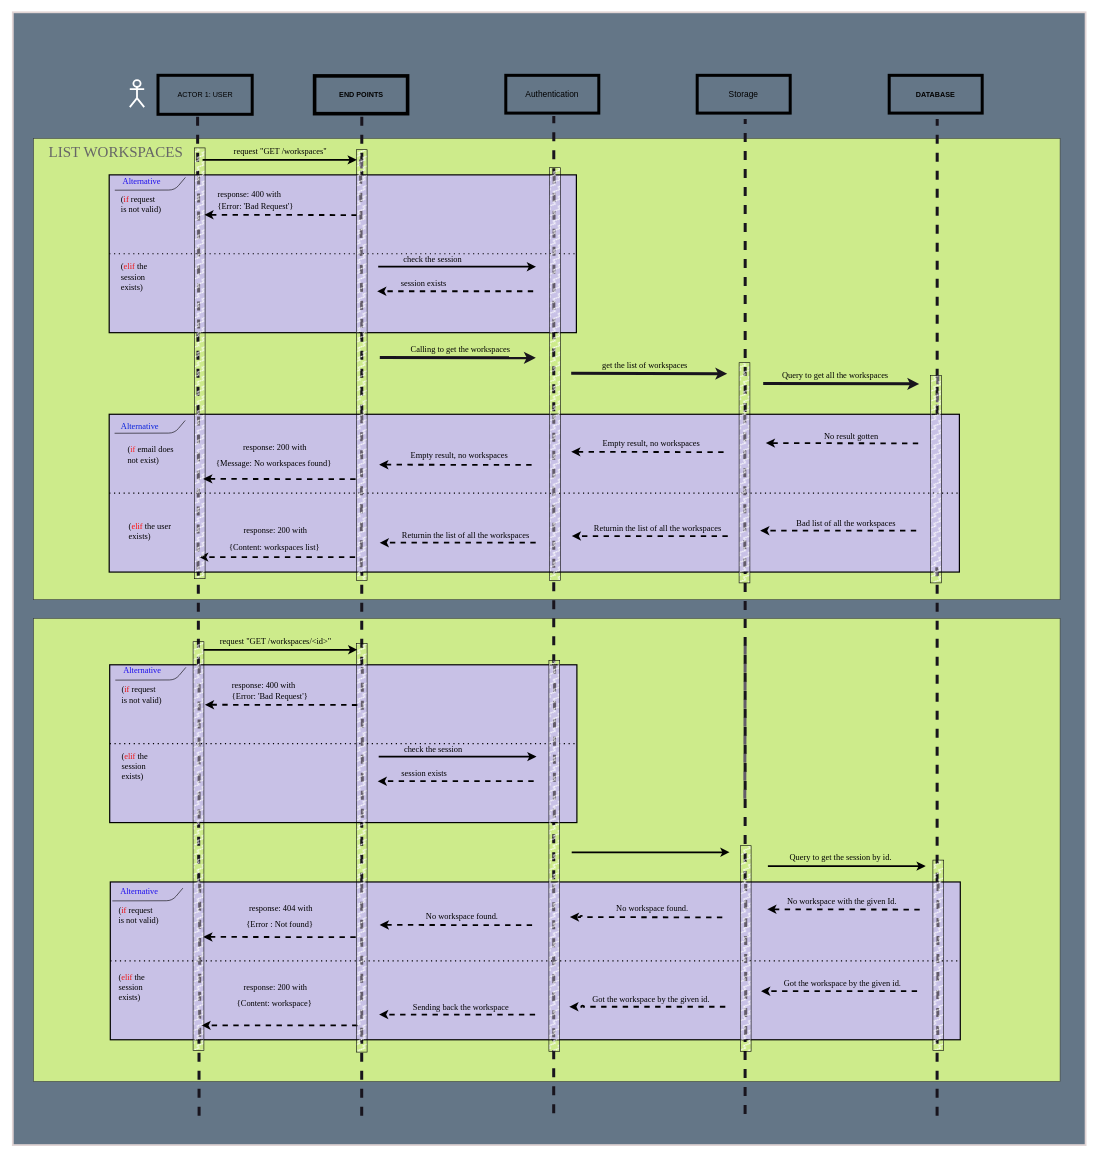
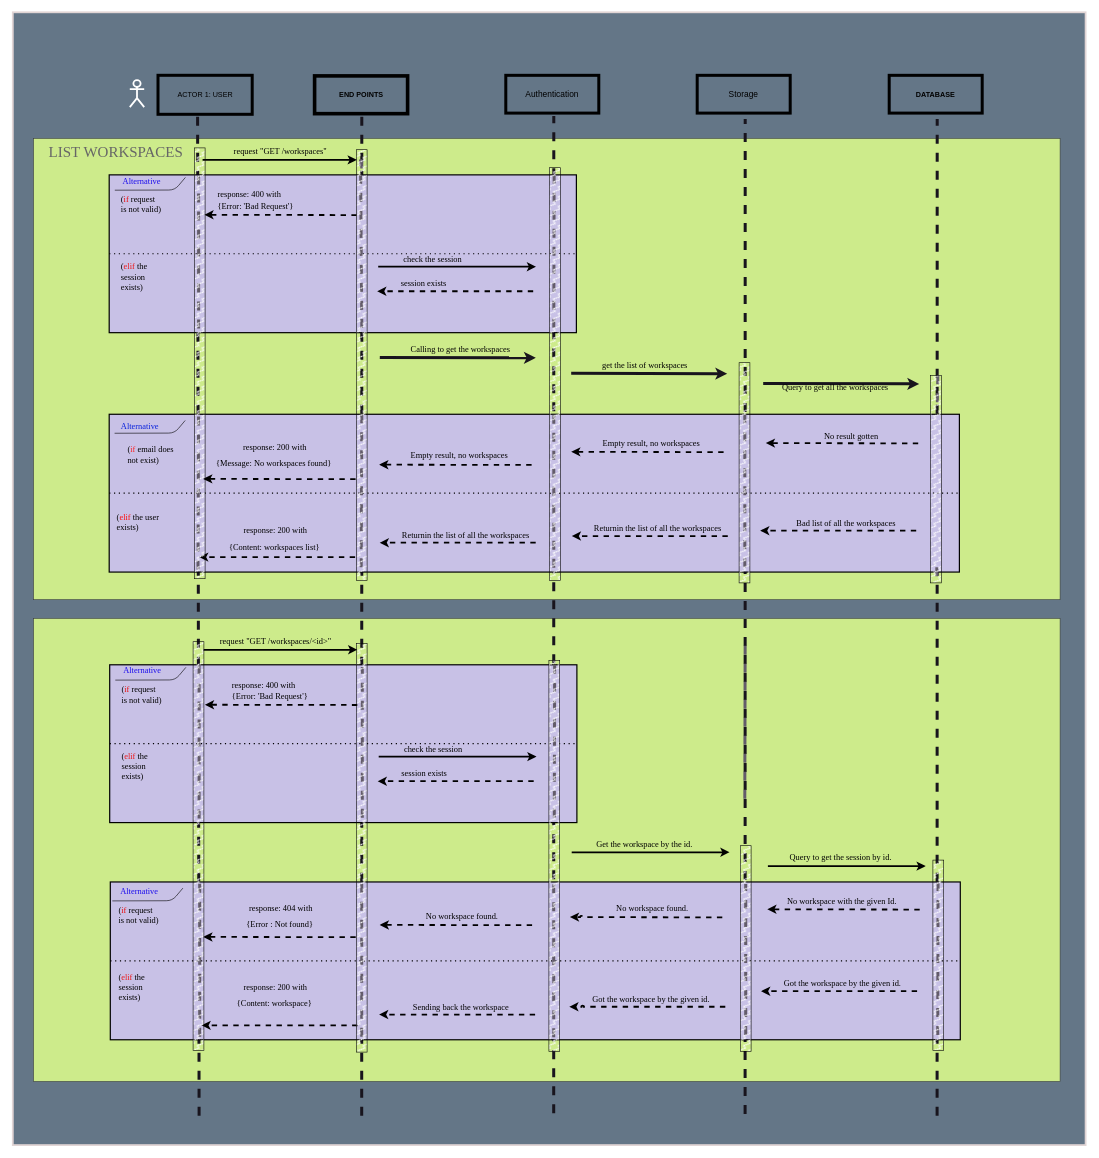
- <mxCell id="35" value="&lt;div style=&quot;text-align: center;&quot;&gt;&lt;font face=&quot;Verdana&quot;&gt;&lt;span style=&quot;font-size: 14px;&quot;&gt;Query to get all the workspaces&lt;/span&gt;&lt;/font&gt;&lt;/div&gt;" style="text;whiteSpace=wrap;html=1;fontSize=19;fontColor=#000000;" parent="1" vertex="1"><mxGeometry x="1301.16" y="606.3" width="210" height="50" as="geometry" /></mxCell>
+ <mxCell id="35" value="&lt;div style=&quot;text-align: center;&quot;&gt;&lt;font face=&quot;Verdana&quot;&gt;&lt;span style=&quot;font-size: 14px;&quot;&gt;Query to get all the workspaces&lt;/span&gt;&lt;/font&gt;&lt;/div&gt;" style="text;whiteSpace=wrap;html=1;fontSize=19;fontColor=#000000;" parent="1" vertex="1"><mxGeometry x="1301.16" y="626.3" width="210" height="50" as="geometry" /></mxCell>
- <mxCell id="53" value="(&lt;font color=&quot;#ff0a0a&quot;&gt;elif&lt;/font&gt; the user&lt;br&gt;exists)" style="text;html=1;align=left;verticalAlign=middle;resizable=0;points=[];autosize=1;strokeColor=none;fillColor=none;fontSize=14;fontFamily=Verdana;fontColor=#000000;" parent="1" vertex="1"><mxGeometry x="212.16" y="860.299" width="90" height="50" as="geometry" /></mxCell>
+ <mxCell id="53" value="(&lt;font color=&quot;#ff0a0a&quot;&gt;elif&lt;/font&gt; the user&lt;br&gt;exists)" style="text;html=1;align=left;verticalAlign=middle;resizable=0;points=[];autosize=1;strokeColor=none;fillColor=none;fontSize=14;fontFamily=Verdana;fontColor=#000000;" parent="1" vertex="1"><mxGeometry x="192.16" y="845.299" width="90" height="50" as="geometry" /></mxCell>
+ <mxCell id="88" value="&lt;font face=&quot;Verdana&quot;&gt;&lt;span style=&quot;font-size: 14px;&quot;&gt;Get the workspace by the id.&lt;/span&gt;&lt;/font&gt;" style="text;html=1;align=center;verticalAlign=middle;resizable=0;points=[];autosize=1;strokeColor=none;fillColor=none;fontSize=22;fontColor=#000000;" parent="1" vertex="1"><mxGeometry x="983.996" y="1384" width="178" height="40" as="geometry" /></mxCell>
